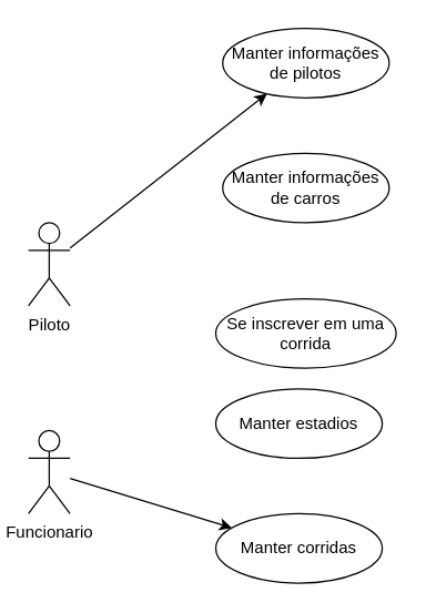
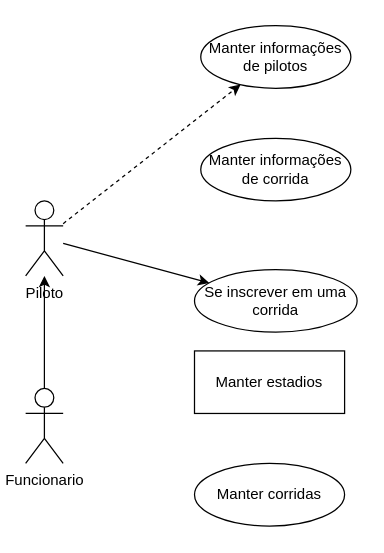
- <mxCell id="2" value="" style="rounded=0;orthogonalLoop=1;jettySize=auto;html=1;" edge="1" parent="1" source="3" target="4"><mxGeometry relative="1" as="geometry"><mxPoint x="130" y="190" as="targetPoint" /></mxGeometry></mxCell>
+ <mxCell id="2" value="" style="rounded=0;orthogonalLoop=1;jettySize=auto;html=1;dashed=1;" edge="1" parent="1" source="3" target="4"><mxGeometry relative="1" as="geometry"><mxPoint x="130" y="190" as="targetPoint" /></mxGeometry></mxCell>
- <mxCell id="5" value="Manter informações de carros&lt;br&gt;" style="ellipse;whiteSpace=wrap;html=1;" vertex="1" parent="1"><mxGeometry x="160" y="110" width="120" height="50" as="geometry" /></mxCell>
+ <mxCell id="5" value="Manter informações de corrida&lt;br&gt;" style="ellipse;whiteSpace=wrap;html=1;" vertex="1" parent="1"><mxGeometry x="160" y="110" width="120" height="50" as="geometry" /></mxCell>
+ <mxCell id="8" value="" style="rounded=0;orthogonalLoop=1;jettySize=auto;html=1;" edge="1" parent="1" source="3" target="7"><mxGeometry relative="1" as="geometry"><mxPoint x="50" y="305.541" as="sourcePoint" /><mxPoint x="223.283" y="87.385" as="targetPoint" /></mxGeometry></mxCell>
- <mxCell id="6" value="Manter estadios&lt;br&gt;" style="ellipse;whiteSpace=wrap;html=1;" vertex="1" parent="1"><mxGeometry x="155" y="280" width="120" height="50" as="geometry" /></mxCell>
+ <mxCell id="6" value="Manter estadios&lt;br&gt;" style="whiteSpace=wrap;html=1;rounded=0;" vertex="1" parent="1"><mxGeometry x="155" y="280" width="120" height="50" as="geometry" /></mxCell>
- <mxCell id="9" style="edgeStyle=none;rounded=0;orthogonalLoop=1;jettySize=auto;html=1;" edge="1" parent="1" source="10" target="11"><mxGeometry relative="1" as="geometry" /></mxCell>
+ <mxCell id="9" style="edgeStyle=none;rounded=0;orthogonalLoop=1;jettySize=auto;html=1;" edge="1" parent="1" source="10" target="3"><mxGeometry relative="1" as="geometry" /></mxCell>
